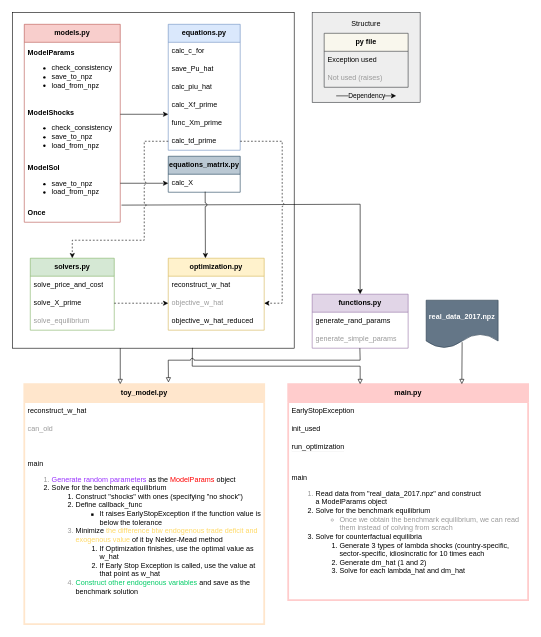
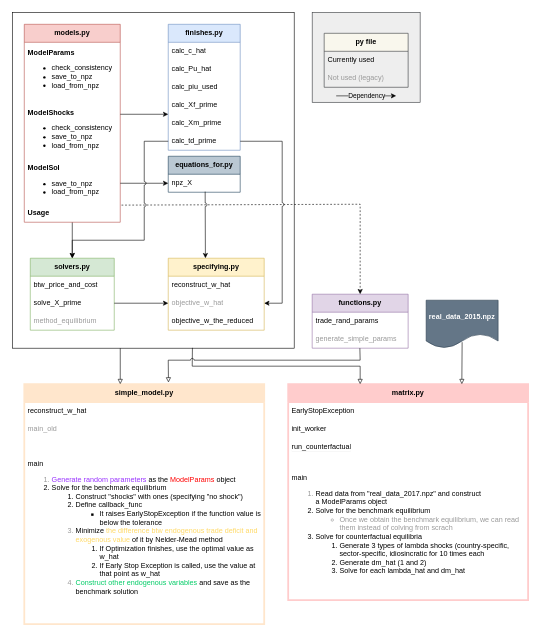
- <mxCell id="50" value="Structure" style="text;html=1;strokeColor=none;fillColor=none;align=center;verticalAlign=middle;whiteSpace=wrap;rounded=0;" parent="48" vertex="1"><mxGeometry x="60" y="5" width="60" height="30" as="geometry" /></mxCell>
- <mxCell id="3" value="&lt;b&gt;equations.py&lt;/b&gt;" style="swimlane;fontStyle=0;childLayout=stackLayout;horizontal=1;startSize=30;horizontalStack=0;resizeParent=1;resizeParentMax=0;resizeLast=0;collapsible=1;marginBottom=0;whiteSpace=wrap;html=1;fillColor=#dae8fc;strokeColor=#6c8ebf;" parent="1" vertex="1"><mxGeometry x="280" y="40" width="120" height="210" as="geometry" /></mxCell>
+ <mxCell id="3" value="&lt;b&gt;finishes.py&lt;/b&gt;" style="swimlane;fontStyle=0;childLayout=stackLayout;horizontal=1;startSize=30;horizontalStack=0;resizeParent=1;resizeParentMax=0;resizeLast=0;collapsible=1;marginBottom=0;whiteSpace=wrap;html=1;fillColor=#dae8fc;strokeColor=#6c8ebf;" parent="1" vertex="1"><mxGeometry x="280" y="40" width="120" height="210" as="geometry" /></mxCell>
- <mxCell id="4" value="calc_c_for" style="text;strokeColor=none;fillColor=none;align=left;verticalAlign=middle;spacingLeft=4;spacingRight=4;overflow=hidden;points=[[0,0.5],[1,0.5]];portConstraint=eastwest;rotatable=0;whiteSpace=wrap;html=1;" parent="3" vertex="1"><mxGeometry y="30" width="120" height="30" as="geometry" /></mxCell>
+ <mxCell id="4" value="calc_c_hat" style="text;strokeColor=none;fillColor=none;align=left;verticalAlign=middle;spacingLeft=4;spacingRight=4;overflow=hidden;points=[[0,0.5],[1,0.5]];portConstraint=eastwest;rotatable=0;whiteSpace=wrap;html=1;" parent="3" vertex="1"><mxGeometry y="30" width="120" height="30" as="geometry" /></mxCell>
- <mxCell id="54" value="Exception used" style="text;strokeColor=none;fillColor=none;align=left;verticalAlign=middle;spacingLeft=4;spacingRight=4;overflow=hidden;points=[[0,0.5],[1,0.5]];portConstraint=eastwest;rotatable=0;whiteSpace=wrap;html=1;fontColor=#000000;" parent="53" vertex="1"><mxGeometry y="30" width="140" height="30" as="geometry" /></mxCell>
+ <mxCell id="54" value="Currently used" style="text;strokeColor=none;fillColor=none;align=left;verticalAlign=middle;spacingLeft=4;spacingRight=4;overflow=hidden;points=[[0,0.5],[1,0.5]];portConstraint=eastwest;rotatable=0;whiteSpace=wrap;html=1;fontColor=#000000;" parent="53" vertex="1"><mxGeometry y="30" width="140" height="30" as="geometry" /></mxCell>
- <mxCell id="5" value="save_Pu_hat" style="text;strokeColor=none;fillColor=none;align=left;verticalAlign=middle;spacingLeft=4;spacingRight=4;overflow=hidden;points=[[0,0.5],[1,0.5]];portConstraint=eastwest;rotatable=0;whiteSpace=wrap;html=1;" parent="3" vertex="1"><mxGeometry y="60" width="120" height="30" as="geometry" /></mxCell>
+ <mxCell id="5" value="calc_Pu_hat" style="text;strokeColor=none;fillColor=none;align=left;verticalAlign=middle;spacingLeft=4;spacingRight=4;overflow=hidden;points=[[0,0.5],[1,0.5]];portConstraint=eastwest;rotatable=0;whiteSpace=wrap;html=1;" parent="3" vertex="1"><mxGeometry y="60" width="120" height="30" as="geometry" /></mxCell>
- <mxCell id="55" value="&lt;font color=&quot;#999999&quot;&gt;Not used (raises)&lt;/font&gt;" style="text;strokeColor=none;fillColor=none;align=left;verticalAlign=middle;spacingLeft=4;spacingRight=4;overflow=hidden;points=[[0,0.5],[1,0.5]];portConstraint=eastwest;rotatable=0;whiteSpace=wrap;html=1;fontColor=#000000;" parent="53" vertex="1"><mxGeometry y="60" width="140" height="30" as="geometry" /></mxCell>
+ <mxCell id="55" value="&lt;font color=&quot;#999999&quot;&gt;Not used (legacy)&lt;/font&gt;" style="text;strokeColor=none;fillColor=none;align=left;verticalAlign=middle;spacingLeft=4;spacingRight=4;overflow=hidden;points=[[0,0.5],[1,0.5]];portConstraint=eastwest;rotatable=0;whiteSpace=wrap;html=1;fontColor=#000000;" parent="53" vertex="1"><mxGeometry y="60" width="140" height="30" as="geometry" /></mxCell>
- <mxCell id="6" value="calc_piu_hat" style="text;strokeColor=none;fillColor=none;align=left;verticalAlign=middle;spacingLeft=4;spacingRight=4;overflow=hidden;points=[[0,0.5],[1,0.5]];portConstraint=eastwest;rotatable=0;whiteSpace=wrap;html=1;" parent="3" vertex="1"><mxGeometry y="90" width="120" height="30" as="geometry" /></mxCell>
+ <mxCell id="6" value="calc_piu_used" style="text;strokeColor=none;fillColor=none;align=left;verticalAlign=middle;spacingLeft=4;spacingRight=4;overflow=hidden;points=[[0,0.5],[1,0.5]];portConstraint=eastwest;rotatable=0;whiteSpace=wrap;html=1;" parent="3" vertex="1"><mxGeometry y="90" width="120" height="30" as="geometry" /></mxCell>
- <mxCell id="8" value="func_Xm_prime" style="text;strokeColor=none;fillColor=none;align=left;verticalAlign=middle;spacingLeft=4;spacingRight=4;overflow=hidden;points=[[0,0.5],[1,0.5]];portConstraint=eastwest;rotatable=0;whiteSpace=wrap;html=1;" parent="3" vertex="1"><mxGeometry y="150" width="120" height="30" as="geometry" /></mxCell>
+ <mxCell id="8" value="calc_Xm_prime" style="text;strokeColor=none;fillColor=none;align=left;verticalAlign=middle;spacingLeft=4;spacingRight=4;overflow=hidden;points=[[0,0.5],[1,0.5]];portConstraint=eastwest;rotatable=0;whiteSpace=wrap;html=1;" parent="3" vertex="1"><mxGeometry y="150" width="120" height="30" as="geometry" /></mxCell>
- <mxCell id="34" value="&lt;b&gt;equations_matrix.py&lt;/b&gt;" style="swimlane;fontStyle=0;childLayout=stackLayout;horizontal=1;startSize=30;horizontalStack=0;resizeParent=1;resizeParentMax=0;resizeLast=0;collapsible=1;marginBottom=0;whiteSpace=wrap;html=1;fillColor=#bac8d3;strokeColor=#23445d;" parent="1" vertex="1"><mxGeometry x="280" y="260" width="120" height="60" as="geometry"><mxRectangle x="280" y="380" width="160" height="30" as="alternateBounds" /></mxGeometry></mxCell>
+ <mxCell id="34" value="&lt;b&gt;equations_for.py&lt;/b&gt;" style="swimlane;fontStyle=0;childLayout=stackLayout;horizontal=1;startSize=30;horizontalStack=0;resizeParent=1;resizeParentMax=0;resizeLast=0;collapsible=1;marginBottom=0;whiteSpace=wrap;html=1;fillColor=#bac8d3;strokeColor=#23445d;" parent="1" vertex="1"><mxGeometry x="280" y="260" width="120" height="60" as="geometry"><mxRectangle x="280" y="380" width="160" height="30" as="alternateBounds" /></mxGeometry></mxCell>
- <mxCell id="35" value="calc_X" style="text;strokeColor=none;fillColor=none;align=left;verticalAlign=middle;spacingLeft=4;spacingRight=4;overflow=hidden;points=[[0,0.5],[1,0.5]];portConstraint=eastwest;rotatable=0;whiteSpace=wrap;html=1;" parent="34" vertex="1"><mxGeometry y="30" width="120" height="30" as="geometry" /></mxCell>
+ <mxCell id="35" value="npz_X" style="text;strokeColor=none;fillColor=none;align=left;verticalAlign=middle;spacingLeft=4;spacingRight=4;overflow=hidden;points=[[0,0.5],[1,0.5]];portConstraint=eastwest;rotatable=0;whiteSpace=wrap;html=1;" parent="34" vertex="1"><mxGeometry y="30" width="120" height="30" as="geometry" /></mxCell>
- <mxCell id="24" value="" style="endArrow=classic;html=1;rounded=0;fontColor=#000000;exitX=1.013;exitY=1.021;exitDx=0;exitDy=0;entryX=0.5;entryY=0;entryDx=0;entryDy=0;exitPerimeter=0;" parent="1" source="14" target="20" edge="1"><mxGeometry width="50" height="50" relative="1" as="geometry"><mxPoint x="310" y="440" as="sourcePoint" /><mxPoint x="360" y="390" as="targetPoint" /><Array as="points"><mxPoint x="600" y="340" /></Array></mxGeometry></mxCell>
+ <mxCell id="24" value="" style="endArrow=classic;html=1;rounded=0;fontColor=#000000;exitX=1.013;exitY=1.021;exitDx=0;exitDy=0;entryX=0.5;entryY=0;entryDx=0;entryDy=0;exitPerimeter=0;dashed=1;" parent="1" source="14" target="20" edge="1"><mxGeometry width="50" height="50" relative="1" as="geometry"><mxPoint x="310" y="440" as="sourcePoint" /><mxPoint x="360" y="390" as="targetPoint" /><Array as="points"><mxPoint x="600" y="340" /></Array></mxGeometry></mxCell>
- <mxCell id="39" value="" style="endArrow=classic;html=1;rounded=0;jumpStyle=arc;exitX=1;exitY=0.5;exitDx=0;exitDy=0;entryX=1;entryY=0.5;entryDx=0;entryDy=0;dashed=1;" parent="1" source="9" target="27" edge="1"><mxGeometry width="50" height="50" relative="1" as="geometry"><mxPoint x="390" y="300" as="sourcePoint" /><mxPoint x="440" y="250" as="targetPoint" /><Array as="points"><mxPoint x="470" y="235" /><mxPoint x="470" y="505" /></Array></mxGeometry></mxCell>
+ <mxCell id="39" value="" style="endArrow=classic;html=1;rounded=0;jumpStyle=arc;exitX=1;exitY=0.5;exitDx=0;exitDy=0;entryX=1;entryY=0.5;entryDx=0;entryDy=0;" parent="1" source="9" target="27" edge="1"><mxGeometry width="50" height="50" relative="1" as="geometry"><mxPoint x="390" y="300" as="sourcePoint" /><mxPoint x="440" y="250" as="targetPoint" /><Array as="points"><mxPoint x="470" y="235" /><mxPoint x="470" y="505" /></Array></mxGeometry></mxCell>
- <mxCell id="15" value="&lt;b&gt;Once&lt;/b&gt;" style="text;strokeColor=none;fillColor=none;align=left;verticalAlign=middle;spacingLeft=4;spacingRight=4;overflow=hidden;points=[[0,0.5],[1,0.5]];portConstraint=eastwest;rotatable=0;whiteSpace=wrap;html=1;" parent="11" vertex="1"><mxGeometry y="300" width="160" height="30" as="geometry" /></mxCell>
+ <mxCell id="15" value="&lt;b&gt;Usage&lt;/b&gt;" style="text;strokeColor=none;fillColor=none;align=left;verticalAlign=middle;spacingLeft=4;spacingRight=4;overflow=hidden;points=[[0,0.5],[1,0.5]];portConstraint=eastwest;rotatable=0;whiteSpace=wrap;html=1;" parent="11" vertex="1"><mxGeometry y="300" width="160" height="30" as="geometry" /></mxCell>
+ <mxCell id="10" style="edgeStyle=orthogonalEdgeStyle;rounded=0;orthogonalLoop=1;jettySize=auto;html=1;exitX=0.5;exitY=1;exitDx=0;exitDy=0;entryX=0.5;entryY=0;entryDx=0;entryDy=0;fontColor=#000000;" parent="1" source="11" target="16" edge="1"><mxGeometry relative="1" as="geometry" /></mxCell>
- <mxCell id="37" value="" style="endArrow=classic;html=1;rounded=0;exitX=0;exitY=0.5;exitDx=0;exitDy=0;entryX=0.5;entryY=0;entryDx=0;entryDy=0;jumpStyle=arc;dashed=1;" parent="1" source="9" target="16" edge="1"><mxGeometry width="50" height="50" relative="1" as="geometry"><mxPoint x="390" y="300" as="sourcePoint" /><mxPoint x="440" y="250" as="targetPoint" /><Array as="points"><mxPoint x="240" y="235" /><mxPoint x="240" y="400" /><mxPoint x="120" y="400" /></Array></mxGeometry></mxCell>
+ <mxCell id="37" value="" style="endArrow=classic;html=1;rounded=0;exitX=0;exitY=0.5;exitDx=0;exitDy=0;entryX=0.5;entryY=0;entryDx=0;entryDy=0;jumpStyle=arc;" parent="1" source="9" target="16" edge="1"><mxGeometry width="50" height="50" relative="1" as="geometry"><mxPoint x="390" y="300" as="sourcePoint" /><mxPoint x="440" y="250" as="targetPoint" /><Array as="points"><mxPoint x="240" y="235" /><mxPoint x="240" y="400" /><mxPoint x="120" y="400" /></Array></mxGeometry></mxCell>
- <mxCell id="25" value="&lt;b&gt;optimization.py&lt;/b&gt;" style="swimlane;fontStyle=0;childLayout=stackLayout;horizontal=1;startSize=30;horizontalStack=0;resizeParent=1;resizeParentMax=0;resizeLast=0;collapsible=1;marginBottom=0;whiteSpace=wrap;html=1;fillColor=#fff2cc;strokeColor=#d6b656;" parent="1" vertex="1"><mxGeometry x="280" y="430" width="160" height="120" as="geometry" /></mxCell>
+ <mxCell id="25" value="&lt;b&gt;specifying.py&lt;/b&gt;" style="swimlane;fontStyle=0;childLayout=stackLayout;horizontal=1;startSize=30;horizontalStack=0;resizeParent=1;resizeParentMax=0;resizeLast=0;collapsible=1;marginBottom=0;whiteSpace=wrap;html=1;fillColor=#fff2cc;strokeColor=#d6b656;" parent="1" vertex="1"><mxGeometry x="280" y="430" width="160" height="120" as="geometry" /></mxCell>
- <mxCell id="17" value="solve_price_and_cost" style="text;strokeColor=none;fillColor=none;align=left;verticalAlign=middle;spacingLeft=4;spacingRight=4;overflow=hidden;points=[[0,0.5],[1,0.5]];portConstraint=eastwest;rotatable=0;whiteSpace=wrap;html=1;" parent="16" vertex="1"><mxGeometry y="30" width="140" height="30" as="geometry" /></mxCell>
+ <mxCell id="17" value="btw_price_and_cost" style="text;strokeColor=none;fillColor=none;align=left;verticalAlign=middle;spacingLeft=4;spacingRight=4;overflow=hidden;points=[[0,0.5],[1,0.5]];portConstraint=eastwest;rotatable=0;whiteSpace=wrap;html=1;" parent="16" vertex="1"><mxGeometry y="30" width="140" height="30" as="geometry" /></mxCell>
- <mxCell id="29" style="edgeStyle=orthogonalEdgeStyle;rounded=0;orthogonalLoop=1;jettySize=auto;html=1;exitX=1;exitY=0.5;exitDx=0;exitDy=0;entryX=0;entryY=0.5;entryDx=0;entryDy=0;fontColor=#000000;dashed=1;" parent="1" source="18" target="27" edge="1"><mxGeometry relative="1" as="geometry" /></mxCell>
+ <mxCell id="29" style="edgeStyle=orthogonalEdgeStyle;rounded=0;orthogonalLoop=1;jettySize=auto;html=1;exitX=1;exitY=0.5;exitDx=0;exitDy=0;entryX=0;entryY=0.5;entryDx=0;entryDy=0;fontColor=#000000;" parent="1" source="18" target="27" edge="1"><mxGeometry relative="1" as="geometry" /></mxCell>
- <mxCell id="45" value="&lt;b&gt;&lt;font style=&quot;color: rgb(255, 255, 255);&quot;&gt;real_data_2017.npz&lt;/font&gt;&lt;/b&gt;" style="shape=document;whiteSpace=wrap;html=1;boundedLbl=1;fillColor=#647687;strokeColor=#314354;fontColor=#ffffff;" parent="1" vertex="1"><mxGeometry x="710" y="500" width="120" height="80" as="geometry" /></mxCell>
+ <mxCell id="45" value="&lt;b&gt;&lt;font style=&quot;color: rgb(255, 255, 255);&quot;&gt;real_data_2015.npz&lt;/font&gt;&lt;/b&gt;" style="shape=document;whiteSpace=wrap;html=1;boundedLbl=1;fillColor=#647687;strokeColor=#314354;fontColor=#ffffff;" parent="1" vertex="1"><mxGeometry x="710" y="500" width="120" height="80" as="geometry" /></mxCell>
- <mxCell id="19" value="&lt;font color=&quot;#999999&quot;&gt;solve_equilibrium&lt;/font&gt;" style="text;strokeColor=none;fillColor=none;align=left;verticalAlign=middle;spacingLeft=4;spacingRight=4;overflow=hidden;points=[[0,0.5],[1,0.5]];portConstraint=eastwest;rotatable=0;whiteSpace=wrap;html=1;" parent="16" vertex="1"><mxGeometry y="90" width="140" height="30" as="geometry" /></mxCell>
+ <mxCell id="19" value="&lt;font color=&quot;#999999&quot;&gt;method_equilibrium&lt;/font&gt;" style="text;strokeColor=none;fillColor=none;align=left;verticalAlign=middle;spacingLeft=4;spacingRight=4;overflow=hidden;points=[[0,0.5],[1,0.5]];portConstraint=eastwest;rotatable=0;whiteSpace=wrap;html=1;" parent="16" vertex="1"><mxGeometry y="90" width="140" height="30" as="geometry" /></mxCell>
- <mxCell id="28" value="objective_w_hat_reduced" style="text;strokeColor=none;fillColor=none;align=left;verticalAlign=middle;spacingLeft=4;spacingRight=4;overflow=hidden;points=[[0,0.5],[1,0.5]];portConstraint=eastwest;rotatable=0;whiteSpace=wrap;html=1;fontColor=#000000;" parent="25" vertex="1"><mxGeometry y="90" width="160" height="30" as="geometry" /></mxCell>
+ <mxCell id="28" value="objective_w_the_reduced" style="text;strokeColor=none;fillColor=none;align=left;verticalAlign=middle;spacingLeft=4;spacingRight=4;overflow=hidden;points=[[0,0.5],[1,0.5]];portConstraint=eastwest;rotatable=0;whiteSpace=wrap;html=1;fontColor=#000000;" parent="25" vertex="1"><mxGeometry y="90" width="160" height="30" as="geometry" /></mxCell>
- <mxCell id="21" value="&lt;font color=&quot;#000000&quot;&gt;generate_rand_params&lt;/font&gt;" style="text;strokeColor=none;fillColor=none;align=left;verticalAlign=middle;spacingLeft=4;spacingRight=4;overflow=hidden;points=[[0,0.5],[1,0.5]];portConstraint=eastwest;rotatable=0;whiteSpace=wrap;html=1;fontColor=#999999;" parent="20" vertex="1"><mxGeometry y="30" width="160" height="30" as="geometry" /></mxCell>
+ <mxCell id="21" value="&lt;font color=&quot;#000000&quot;&gt;trade_rand_params&lt;/font&gt;" style="text;strokeColor=none;fillColor=none;align=left;verticalAlign=middle;spacingLeft=4;spacingRight=4;overflow=hidden;points=[[0,0.5],[1,0.5]];portConstraint=eastwest;rotatable=0;whiteSpace=wrap;html=1;fontColor=#999999;" parent="20" vertex="1"><mxGeometry y="30" width="160" height="30" as="geometry" /></mxCell>
- <mxCell id="30" value="&lt;font color=&quot;#000000&quot;&gt;&lt;b&gt;toy_model.py&lt;/b&gt;&lt;/font&gt;" style="swimlane;fontStyle=0;childLayout=stackLayout;horizontal=1;startSize=30;horizontalStack=0;resizeParent=1;resizeParentMax=0;resizeLast=0;collapsible=1;marginBottom=0;whiteSpace=wrap;html=1;fillColor=#ffe6cc;strokeColor=#FFE6CC;strokeWidth=3;" parent="1" vertex="1"><mxGeometry x="40" y="640" width="400" height="400" as="geometry" /></mxCell>
+ <mxCell id="30" value="&lt;font color=&quot;#000000&quot;&gt;&lt;b&gt;simple_model.py&lt;/b&gt;&lt;/font&gt;" style="swimlane;fontStyle=0;childLayout=stackLayout;horizontal=1;startSize=30;horizontalStack=0;resizeParent=1;resizeParentMax=0;resizeLast=0;collapsible=1;marginBottom=0;whiteSpace=wrap;html=1;fillColor=#ffe6cc;strokeColor=#FFE6CC;strokeWidth=3;" parent="1" vertex="1"><mxGeometry x="40" y="640" width="400" height="400" as="geometry" /></mxCell>
- <mxCell id="40" value="&lt;font color=&quot;#000000&quot;&gt;&lt;b&gt;main.py&lt;/b&gt;&lt;/font&gt;" style="swimlane;fontStyle=0;childLayout=stackLayout;horizontal=1;startSize=30;horizontalStack=0;resizeParent=1;resizeParentMax=0;resizeLast=0;collapsible=1;marginBottom=0;whiteSpace=wrap;html=1;fillColor=#ffcccc;strokeColor=#FFCCCC;strokeWidth=3;" parent="1" vertex="1"><mxGeometry x="480" y="640" width="400" height="360" as="geometry" /></mxCell>
+ <mxCell id="40" value="&lt;font color=&quot;#000000&quot;&gt;&lt;b&gt;matrix.py&lt;/b&gt;&lt;/font&gt;" style="swimlane;fontStyle=0;childLayout=stackLayout;horizontal=1;startSize=30;horizontalStack=0;resizeParent=1;resizeParentMax=0;resizeLast=0;collapsible=1;marginBottom=0;whiteSpace=wrap;html=1;fillColor=#ffcccc;strokeColor=#FFCCCC;strokeWidth=3;" parent="1" vertex="1"><mxGeometry x="480" y="640" width="400" height="360" as="geometry" /></mxCell>
- <mxCell id="32" value="can_old" style="text;strokeColor=none;fillColor=none;align=left;verticalAlign=middle;spacingLeft=4;spacingRight=4;overflow=hidden;points=[[0,0.5],[1,0.5]];portConstraint=eastwest;rotatable=0;whiteSpace=wrap;html=1;fontColor=#999999;" parent="30" vertex="1"><mxGeometry y="60" width="400" height="30" as="geometry" /></mxCell>
+ <mxCell id="32" value="main_old" style="text;strokeColor=none;fillColor=none;align=left;verticalAlign=middle;spacingLeft=4;spacingRight=4;overflow=hidden;points=[[0,0.5],[1,0.5]];portConstraint=eastwest;rotatable=0;whiteSpace=wrap;html=1;fontColor=#999999;" parent="30" vertex="1"><mxGeometry y="60" width="400" height="30" as="geometry" /></mxCell>
- <mxCell id="42" value="&lt;font color=&quot;#000000&quot;&gt;init_used&lt;/font&gt;" style="text;strokeColor=none;fillColor=none;align=left;verticalAlign=middle;spacingLeft=4;spacingRight=4;overflow=hidden;points=[[0,0.5],[1,0.5]];portConstraint=eastwest;rotatable=0;whiteSpace=wrap;html=1;fontColor=#999999;" parent="40" vertex="1"><mxGeometry y="60" width="400" height="30" as="geometry" /></mxCell>
+ <mxCell id="42" value="&lt;font color=&quot;#000000&quot;&gt;init_worker&lt;/font&gt;" style="text;strokeColor=none;fillColor=none;align=left;verticalAlign=middle;spacingLeft=4;spacingRight=4;overflow=hidden;points=[[0,0.5],[1,0.5]];portConstraint=eastwest;rotatable=0;whiteSpace=wrap;html=1;fontColor=#999999;" parent="40" vertex="1"><mxGeometry y="60" width="400" height="30" as="geometry" /></mxCell>
- <mxCell id="43" value="&lt;span style=&quot;background-color: rgb(255, 255, 255);&quot;&gt;run_optimization&lt;/span&gt;" style="text;strokeColor=none;fillColor=none;align=left;verticalAlign=middle;spacingLeft=4;spacingRight=4;overflow=hidden;points=[[0,0.5],[1,0.5]];portConstraint=eastwest;rotatable=0;whiteSpace=wrap;html=1;labelBackgroundColor=#EEEEEE;fontColor=#000000;" parent="40" vertex="1"><mxGeometry y="90" width="400" height="30" as="geometry" /></mxCell>
+ <mxCell id="43" value="&lt;span style=&quot;background-color: rgb(255, 255, 255);&quot;&gt;run_counterfactual&lt;/span&gt;" style="text;strokeColor=none;fillColor=none;align=left;verticalAlign=middle;spacingLeft=4;spacingRight=4;overflow=hidden;points=[[0,0.5],[1,0.5]];portConstraint=eastwest;rotatable=0;whiteSpace=wrap;html=1;labelBackgroundColor=#EEEEEE;fontColor=#000000;" parent="40" vertex="1"><mxGeometry y="90" width="400" height="30" as="geometry" /></mxCell>
